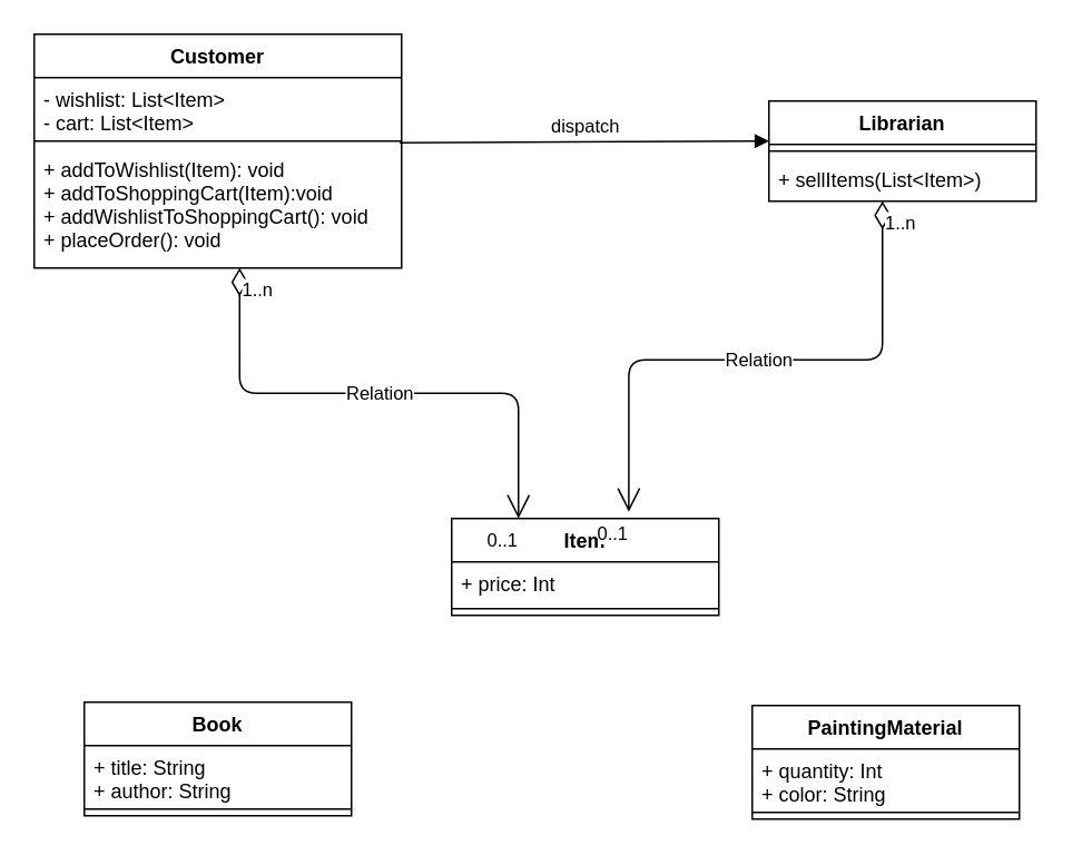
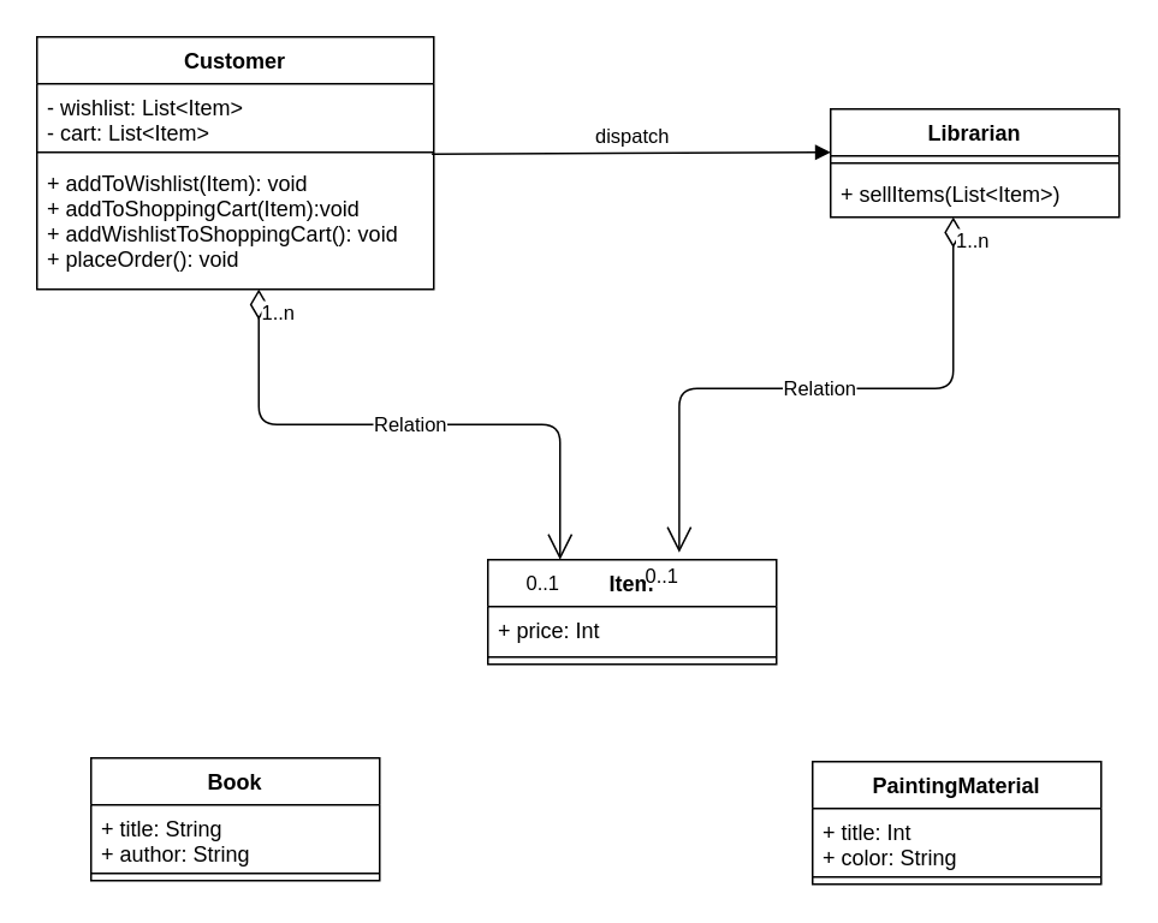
- <mxCell id="16" value="+ quantity: Int&#10;+ color: String" style="text;strokeColor=none;fillColor=none;align=left;verticalAlign=top;spacingLeft=4;spacingRight=4;overflow=hidden;rotatable=0;points=[[0,0.5],[1,0.5]];portConstraint=eastwest;" vertex="1" parent="15"><mxGeometry y="26" width="160" height="34" as="geometry" /></mxCell>
+ <mxCell id="16" value="+ title: Int&#10;+ color: String" style="text;strokeColor=none;fillColor=none;align=left;verticalAlign=top;spacingLeft=4;spacingRight=4;overflow=hidden;rotatable=0;points=[[0,0.5],[1,0.5]];portConstraint=eastwest;" vertex="1" parent="15"><mxGeometry y="26" width="160" height="34" as="geometry" /></mxCell>
